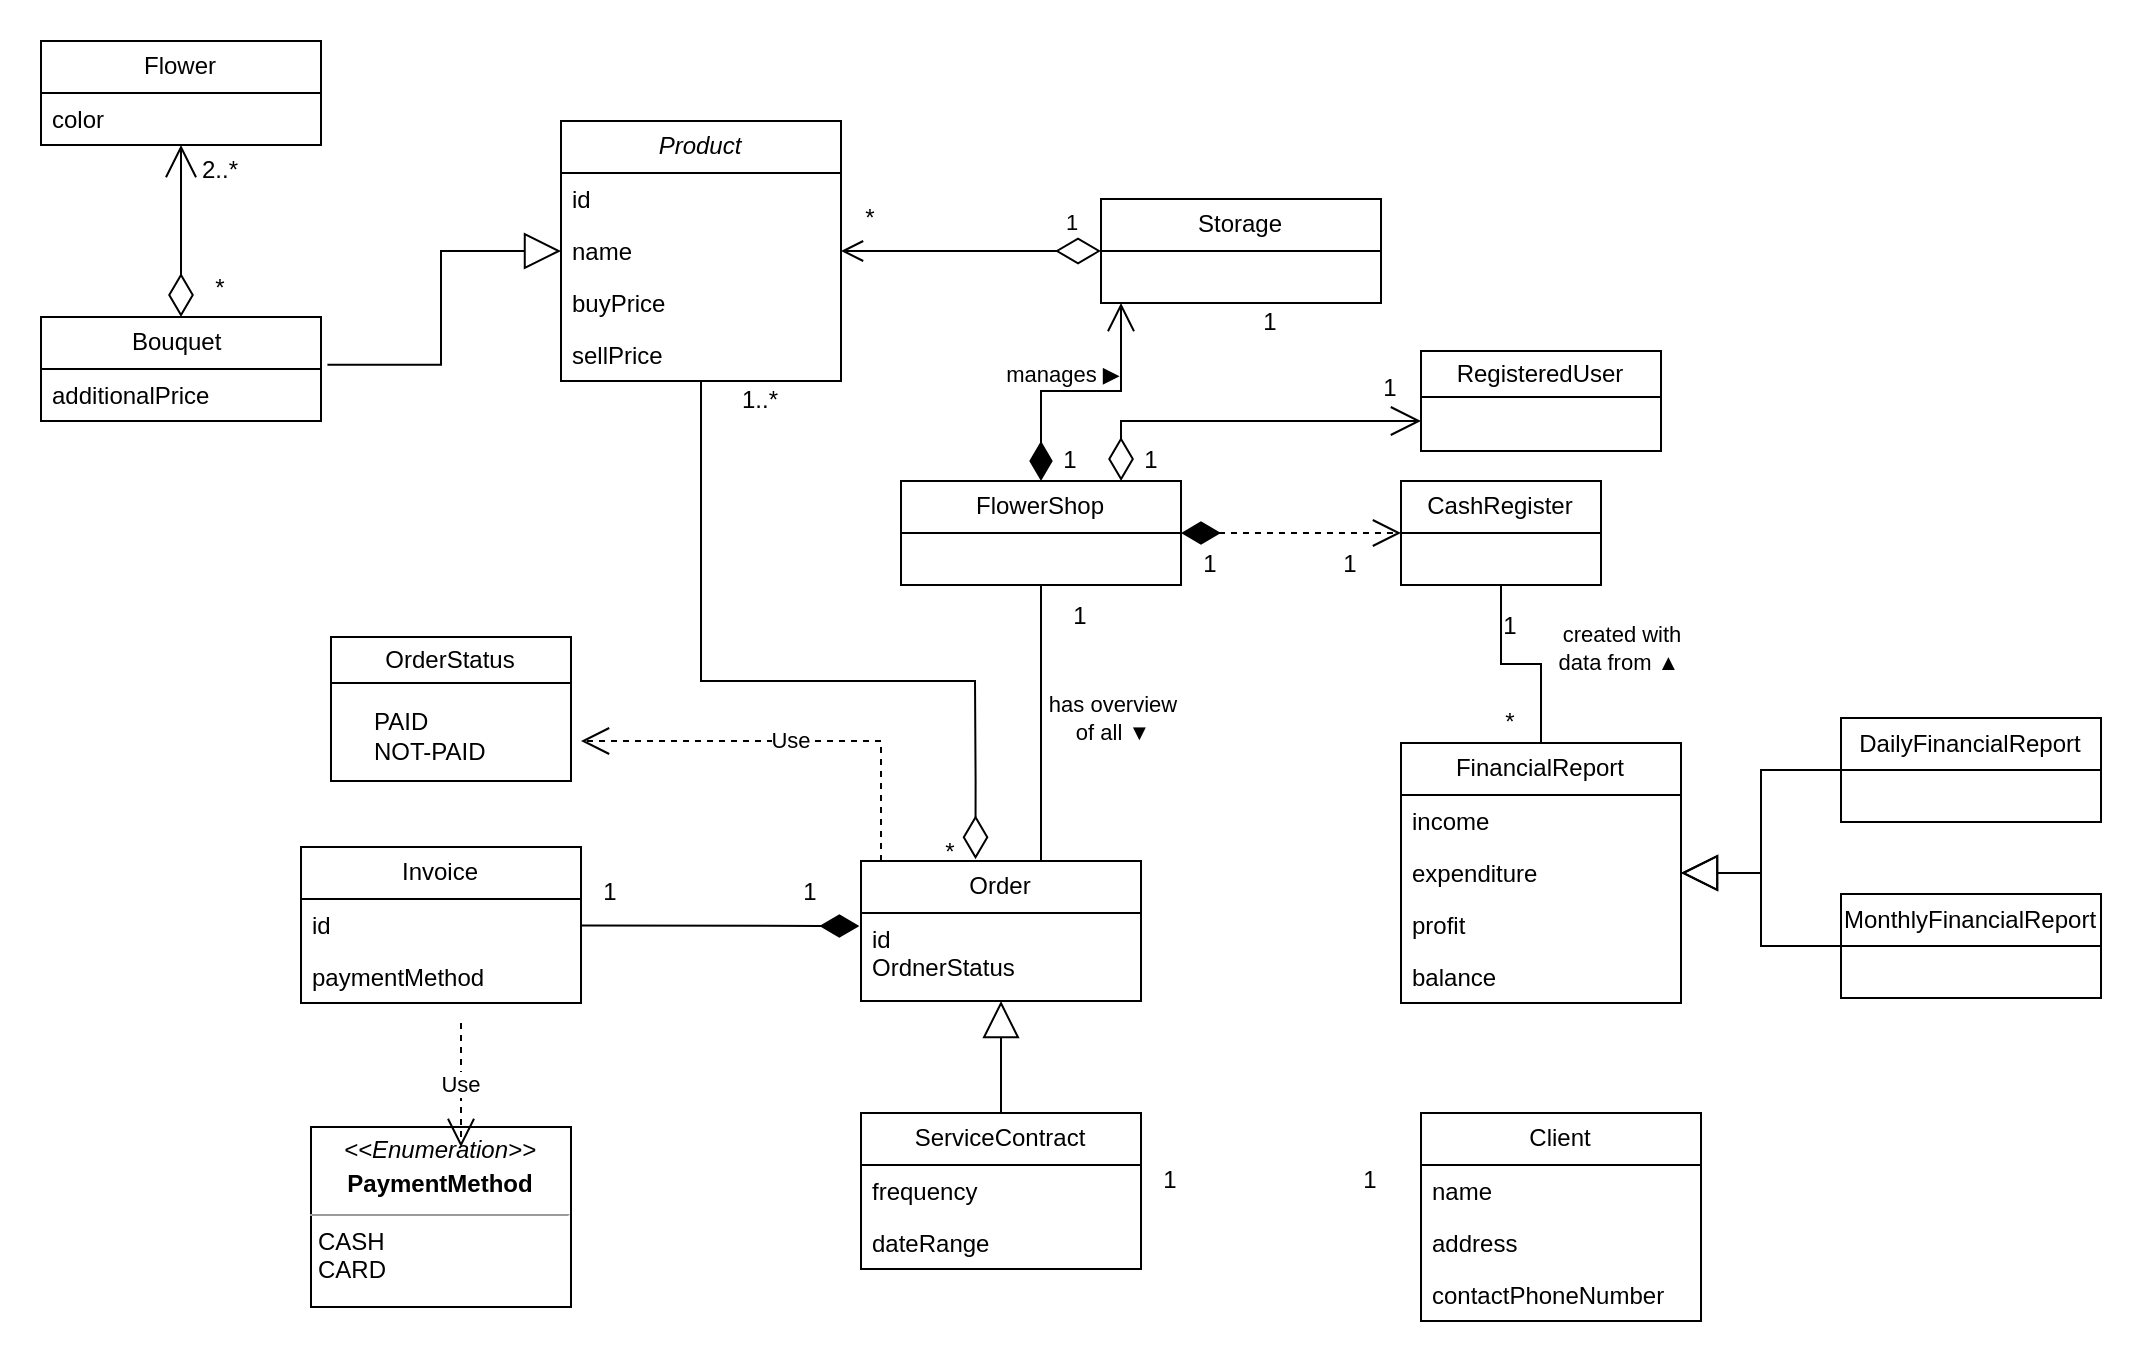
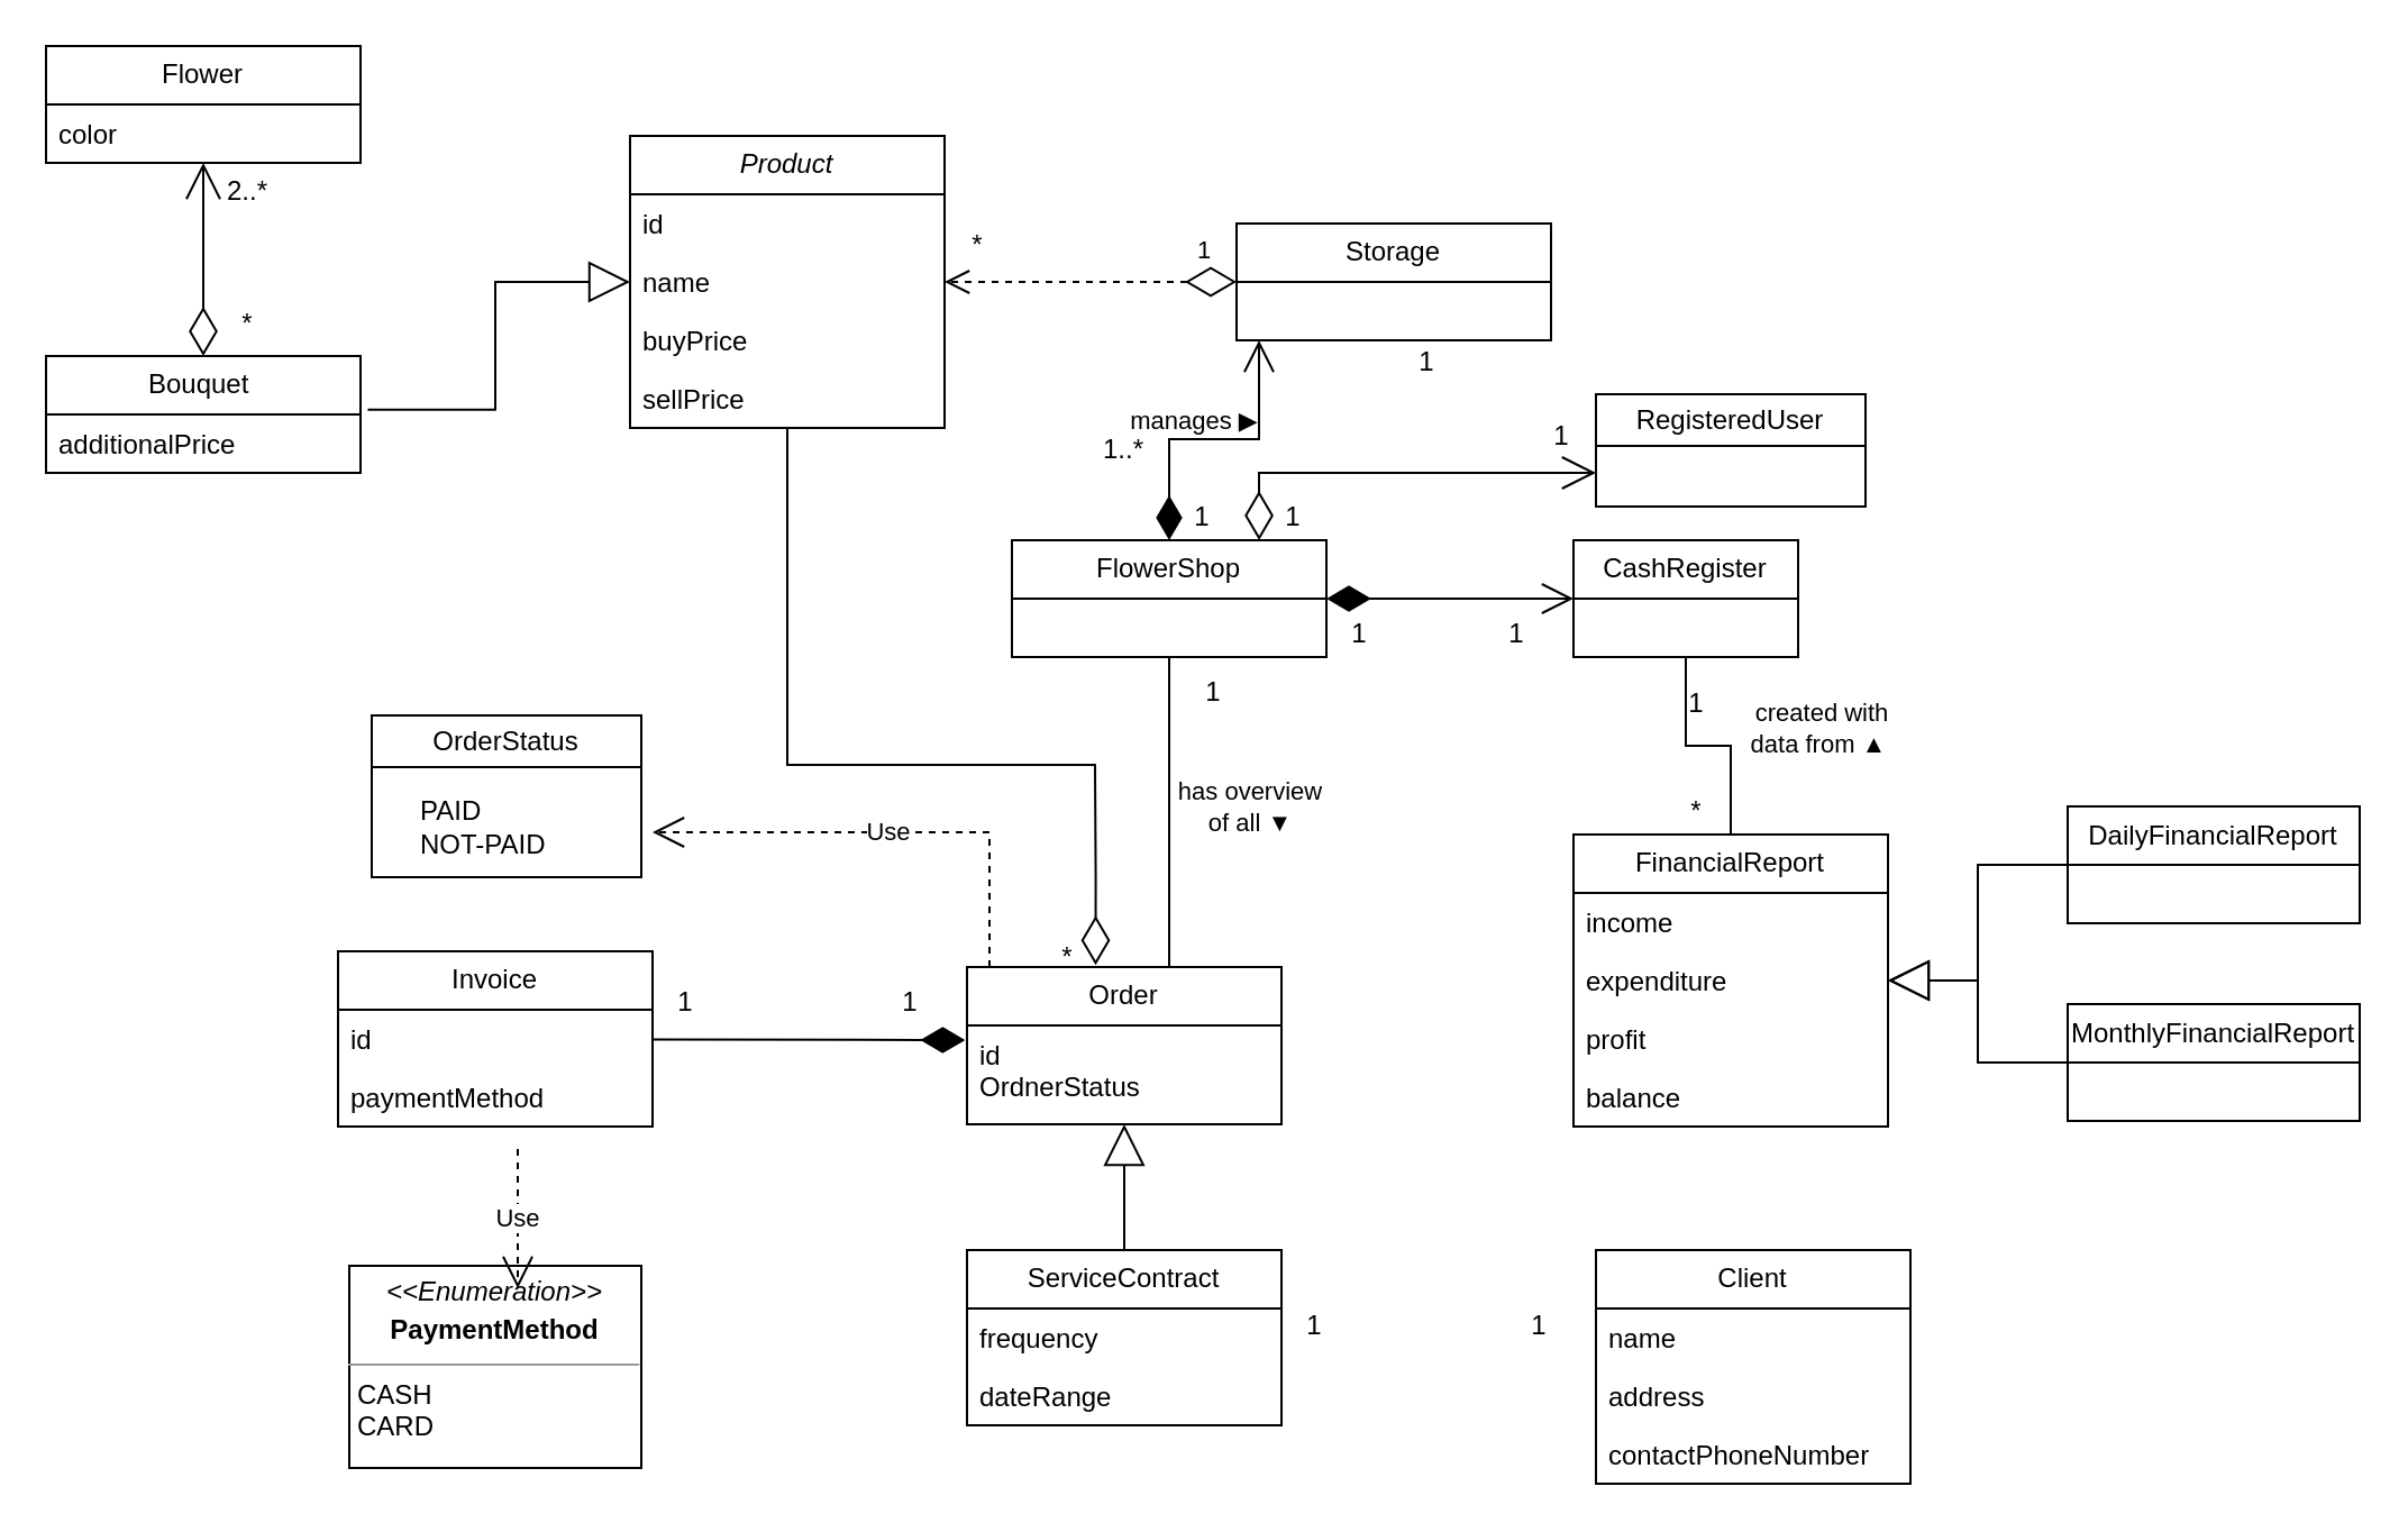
- <mxCell id="10" value="1" style="endArrow=open;html=1;endSize=9;startArrow=diamondThin;startSize=20;startFill=0;edgeStyle=orthogonalEdgeStyle;align=left;verticalAlign=bottom;rounded=0;" parent="1" source="9" target="40" edge="1"><mxGeometry x="-0.714" y="-5" relative="1" as="geometry"><mxPoint x="490" y="120" as="sourcePoint" /><mxPoint x="260" y="160" as="targetPoint" /><mxPoint as="offset" /></mxGeometry></mxCell>
+ <mxCell id="10" value="1" style="endArrow=open;html=1;endSize=9;startArrow=diamondThin;startSize=20;startFill=0;edgeStyle=orthogonalEdgeStyle;align=left;verticalAlign=bottom;rounded=0;dashed=1;" parent="1" source="9" target="40" edge="1"><mxGeometry x="-0.714" y="-5" relative="1" as="geometry"><mxPoint x="490" y="120" as="sourcePoint" /><mxPoint x="260" y="160" as="targetPoint" /><mxPoint as="offset" /></mxGeometry></mxCell>
- <mxCell id="50" value="1..*" style="text;html=1;strokeColor=none;fillColor=none;align=center;verticalAlign=middle;whiteSpace=wrap;rounded=0;" parent="1" vertex="1"><mxGeometry x="360" y="190" width="40" height="20" as="geometry" /></mxCell>
+ <mxCell id="50" value="1..*" style="text;html=1;strokeColor=none;fillColor=none;align=center;verticalAlign=middle;whiteSpace=wrap;rounded=0;" parent="1" vertex="1"><mxGeometry x="480" y="190" width="40" height="20" as="geometry" /></mxCell>
- <mxCell id="46" value="" style="endArrow=open;html=1;endSize=12;startArrow=diamondThin;startSize=17;startFill=1;edgeStyle=orthogonalEdgeStyle;align=left;verticalAlign=bottom;rounded=0;dashed=1;" parent="1" source="12" target="13" edge="1"><mxGeometry x="-0.238" relative="1" as="geometry"><mxPoint x="600" y="340" as="sourcePoint" /><mxPoint x="760" y="340" as="targetPoint" /><mxPoint as="offset" /></mxGeometry></mxCell>
+ <mxCell id="46" value="" style="endArrow=open;html=1;endSize=12;startArrow=diamondThin;startSize=17;startFill=1;edgeStyle=orthogonalEdgeStyle;align=left;verticalAlign=bottom;rounded=0;" parent="1" source="12" target="13" edge="1"><mxGeometry x="-0.238" relative="1" as="geometry"><mxPoint x="600" y="340" as="sourcePoint" /><mxPoint x="760" y="340" as="targetPoint" /><mxPoint as="offset" /></mxGeometry></mxCell>
